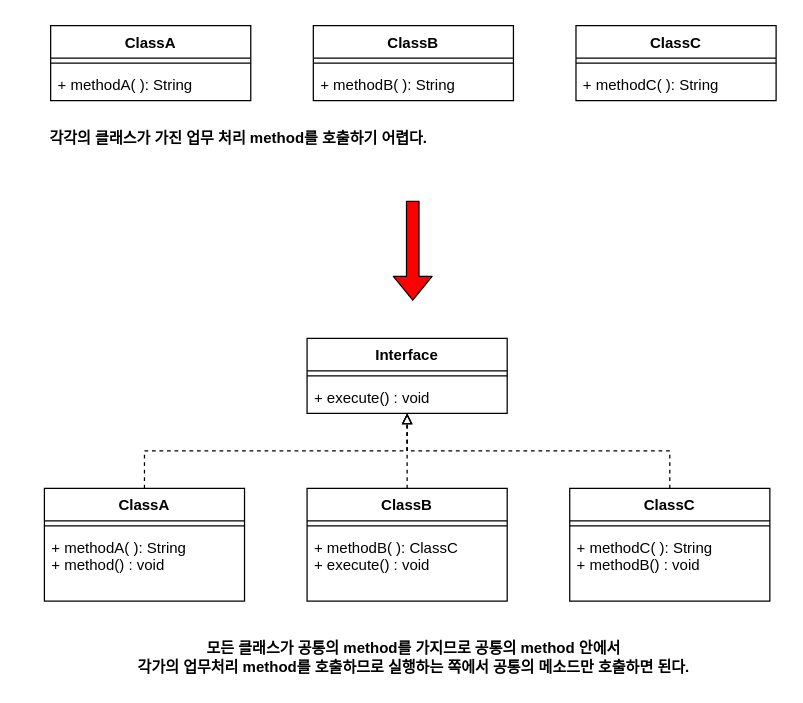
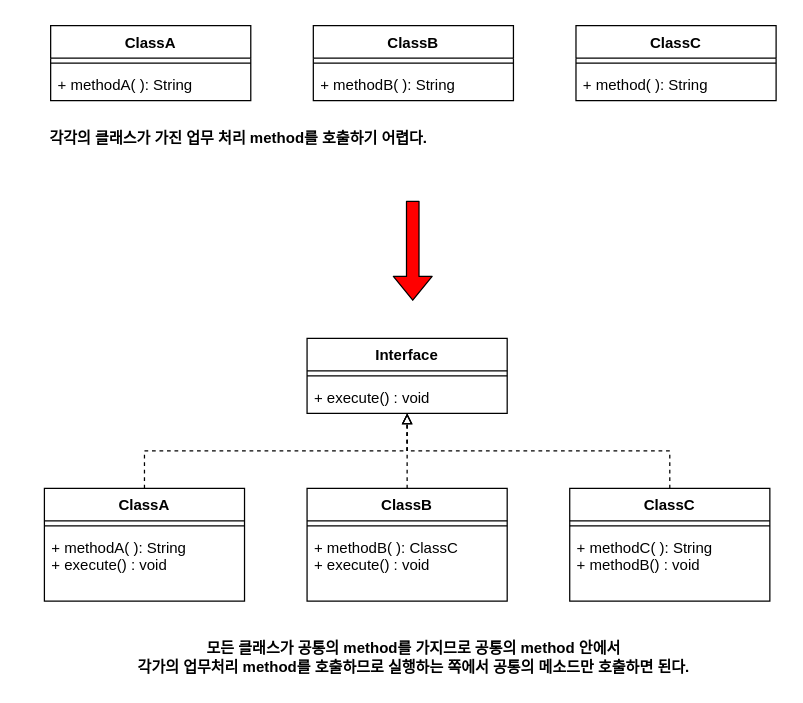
- <mxCell id="10" value="+ methodC( ): String" style="text;strokeColor=none;fillColor=none;align=left;verticalAlign=top;spacingLeft=4;spacingRight=4;overflow=hidden;rotatable=0;points=[[0,0.5],[1,0.5]];portConstraint=eastwest;" vertex="1" parent="8"><mxGeometry y="34" width="160" height="26" as="geometry" /></mxCell>
+ <mxCell id="10" value="+ method( ): String" style="text;strokeColor=none;fillColor=none;align=left;verticalAlign=top;spacingLeft=4;spacingRight=4;overflow=hidden;rotatable=0;points=[[0,0.5],[1,0.5]];portConstraint=eastwest;" vertex="1" parent="8"><mxGeometry y="34" width="160" height="26" as="geometry" /></mxCell>
- <mxCell id="15" value="+ methodA( ): String&#10;+ method() : void&#10;" style="text;strokeColor=none;fillColor=none;align=left;verticalAlign=top;spacingLeft=4;spacingRight=4;overflow=hidden;rotatable=0;points=[[0,0.5],[1,0.5]];portConstraint=eastwest;" vertex="1" parent="13"><mxGeometry y="34" width="160" height="56" as="geometry" /></mxCell>
+ <mxCell id="15" value="+ methodA( ): String&#10;+ execute() : void&#10;" style="text;strokeColor=none;fillColor=none;align=left;verticalAlign=top;spacingLeft=4;spacingRight=4;overflow=hidden;rotatable=0;points=[[0,0.5],[1,0.5]];portConstraint=eastwest;" vertex="1" parent="13"><mxGeometry y="34" width="160" height="56" as="geometry" /></mxCell>
